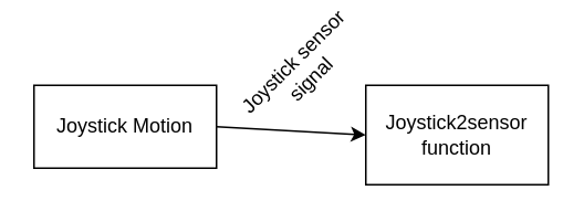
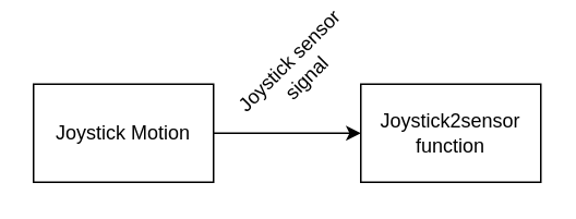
- <mxCell id="2" value="Joystick Motion" style="rounded=0;whiteSpace=wrap;html=1;" vertex="1" parent="1"><mxGeometry x="20" y="44" width="110" height="50" as="geometry" /></mxCell>
+ <mxCell id="2" value="Joystick Motion" style="rounded=0;whiteSpace=wrap;html=1;" vertex="1" parent="1"><mxGeometry x="20" y="44" width="110" height="60" as="geometry" /></mxCell>
